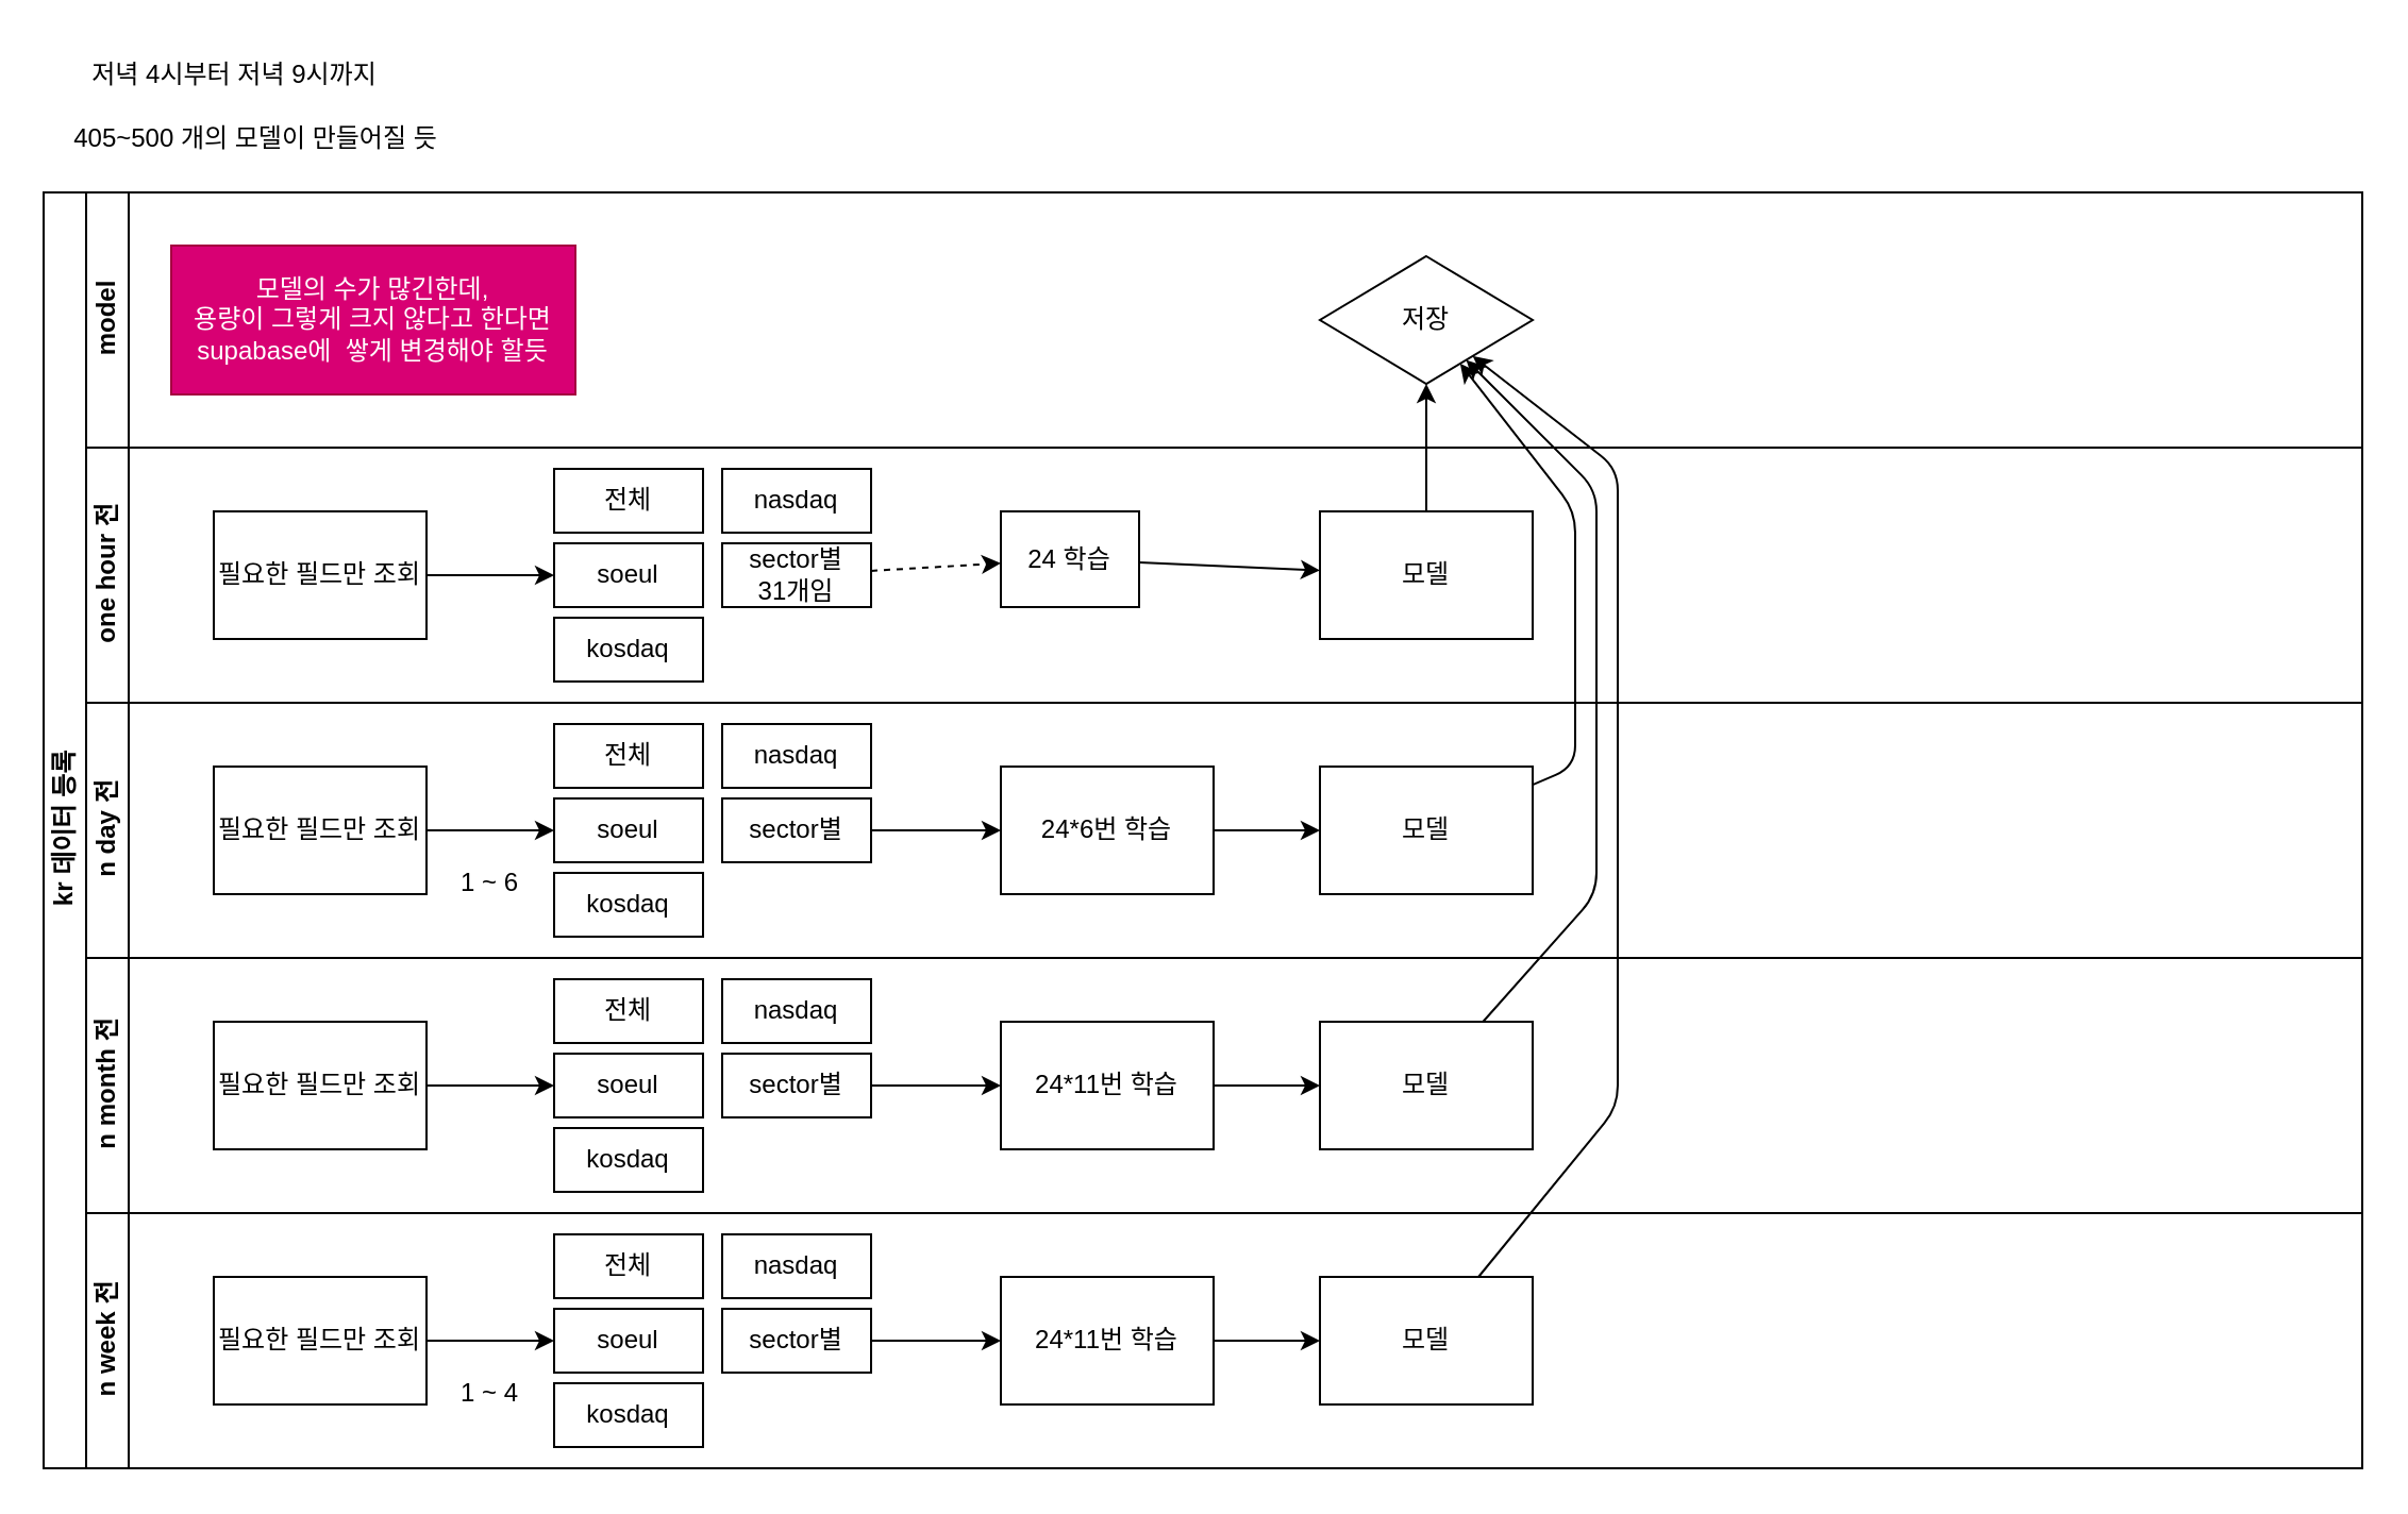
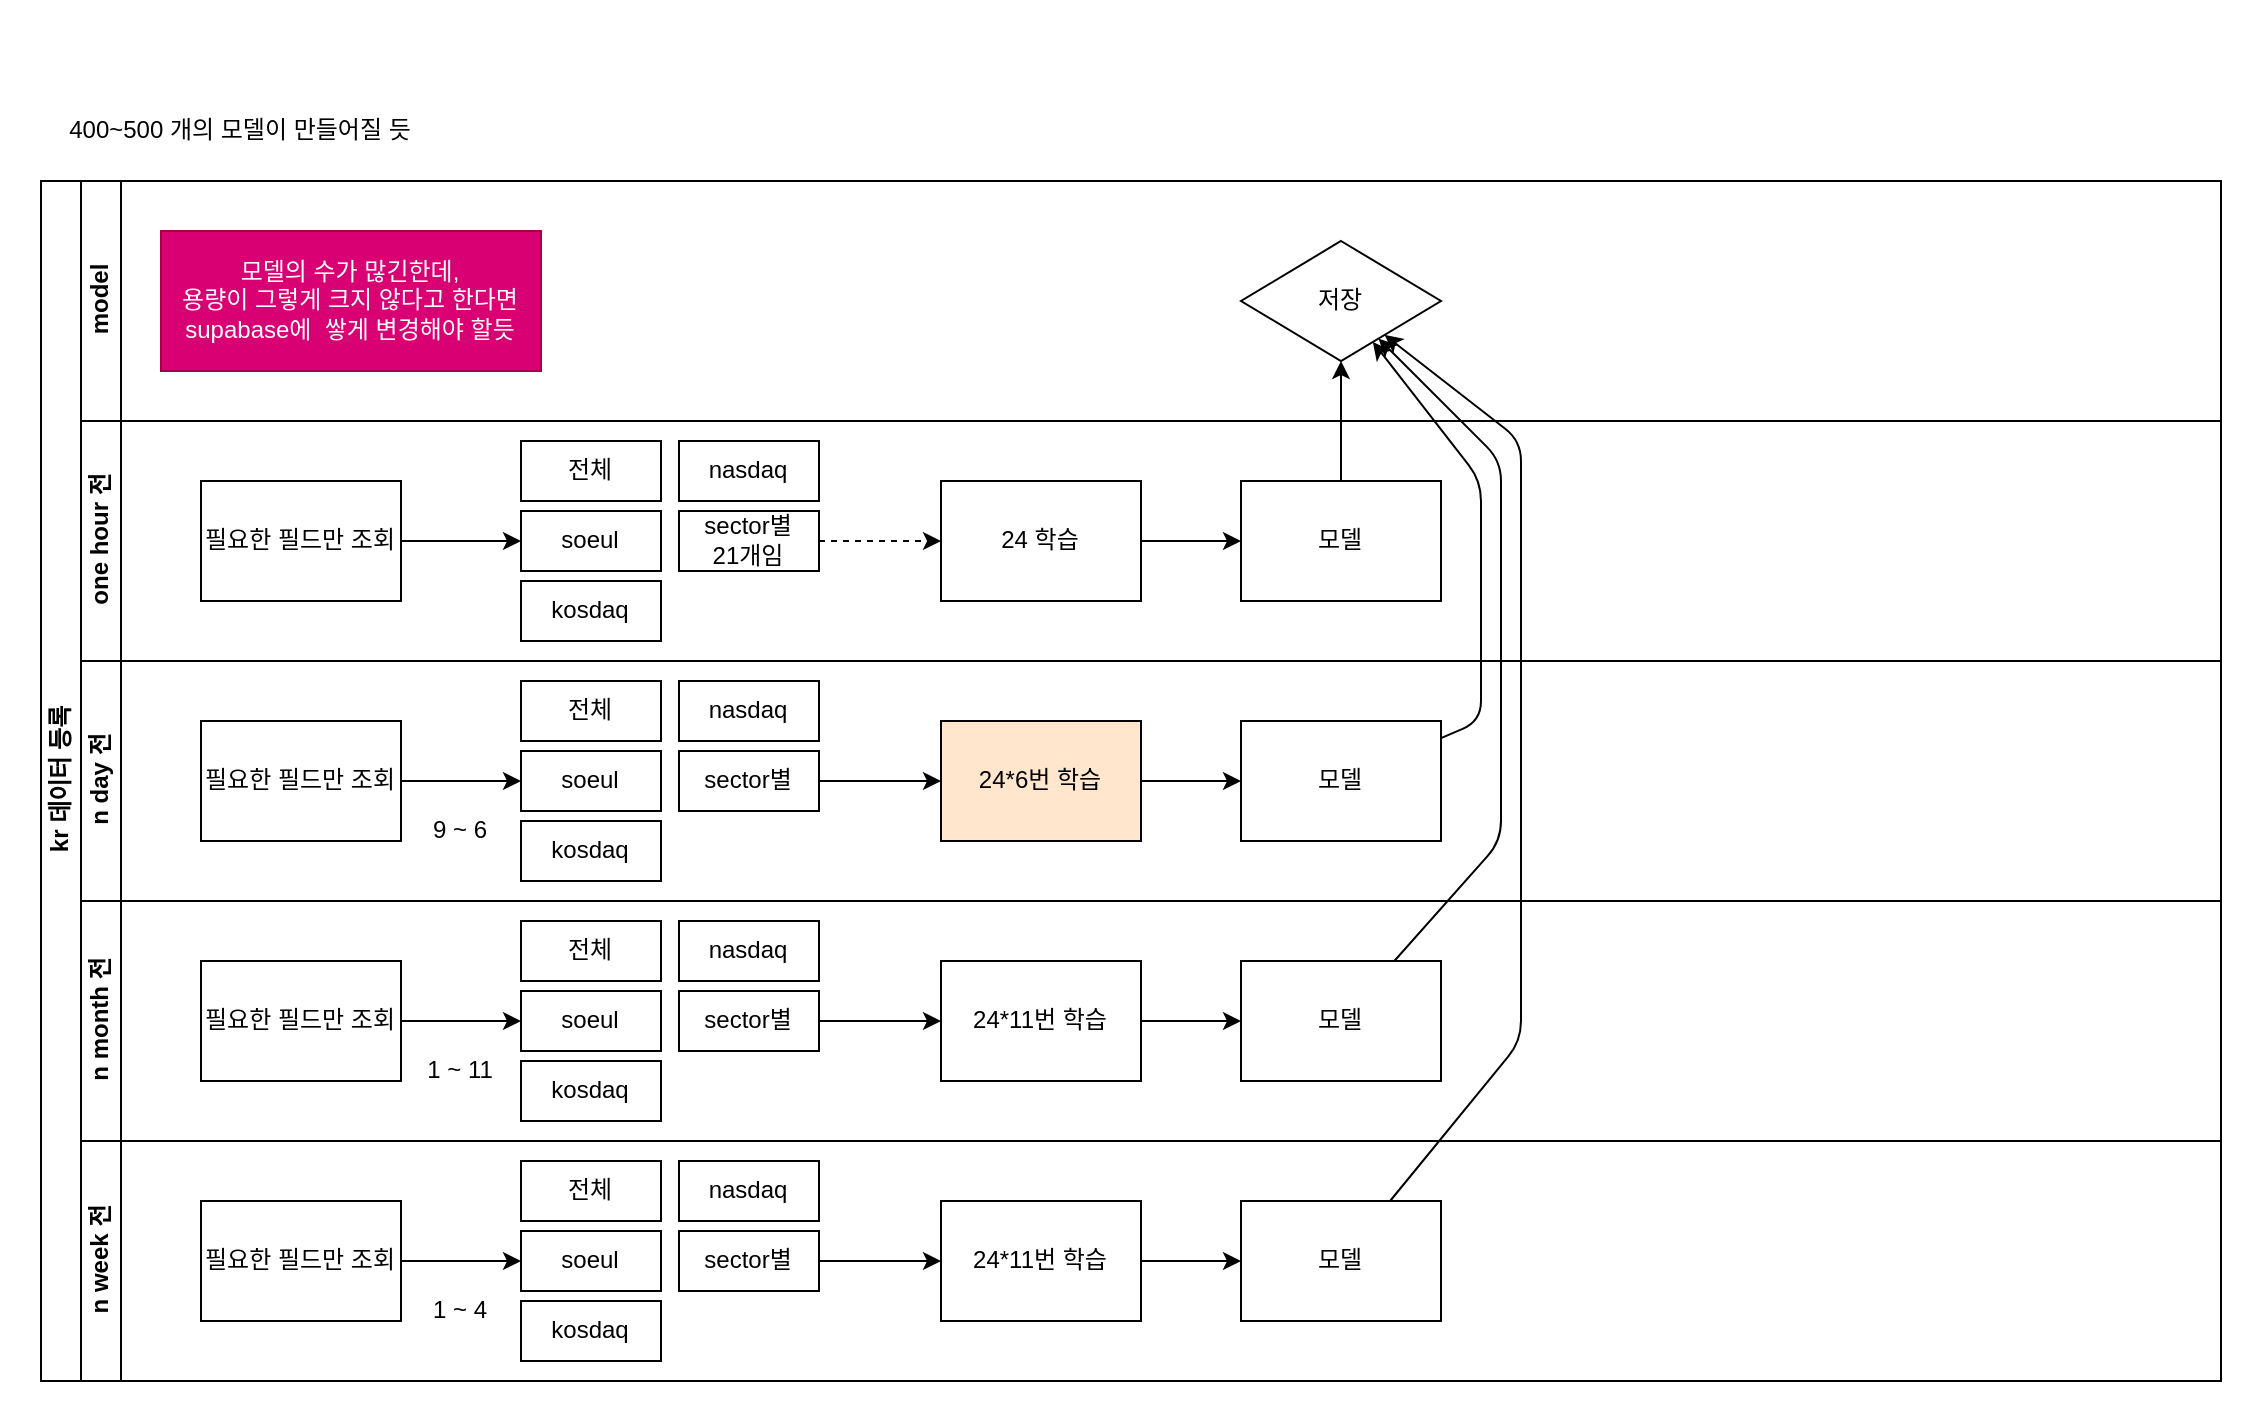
- <mxCell id="62" value="저녁 4시부터 저녁 9시까지" style="text;html=1;strokeColor=none;fillColor=none;align=center;verticalAlign=middle;whiteSpace=wrap;rounded=0;" parent="1" vertex="1"><mxGeometry x="20" y="20" width="180" height="30" as="geometry" /></mxCell>
- <mxCell id="61" value="405~500 개의 모델이 만들어질 듯" style="text;html=1;strokeColor=none;fillColor=none;align=center;verticalAlign=middle;whiteSpace=wrap;rounded=0;" parent="1" vertex="1"><mxGeometry x="20" y="50" width="200" height="30" as="geometry" /></mxCell>
+ <mxCell id="61" value="400~500 개의 모델이 만들어질 듯" style="text;html=1;strokeColor=none;fillColor=none;align=center;verticalAlign=middle;whiteSpace=wrap;rounded=0;" parent="1" vertex="1"><mxGeometry x="20" y="50" width="200" height="30" as="geometry" /></mxCell>
- <mxCell id="16" value="24 학습" style="rounded=0;whiteSpace=wrap;html=1;fontFamily=Helvetica;fontSize=12;align=center;" parent="6" vertex="1"><mxGeometry x="430" y="30" width="65" height="45" as="geometry" /></mxCell>
+ <mxCell id="16" value="24 학습" style="rounded=0;whiteSpace=wrap;html=1;fontFamily=Helvetica;fontSize=12;align=center;" parent="6" vertex="1"><mxGeometry x="430" y="30" width="100" height="60" as="geometry" /></mxCell>
- <mxCell id="14" value="sector별&lt;br&gt;31개임" style="rounded=0;whiteSpace=wrap;html=1;fontFamily=Helvetica;fontSize=12;align=center;" parent="6" vertex="1"><mxGeometry x="299" y="45" width="70" height="30" as="geometry" /></mxCell>
+ <mxCell id="14" value="sector별&lt;br&gt;21개임" style="rounded=0;whiteSpace=wrap;html=1;fontFamily=Helvetica;fontSize=12;align=center;" parent="6" vertex="1"><mxGeometry x="299" y="45" width="70" height="30" as="geometry" /></mxCell>
- <mxCell id="29" value="24*6번 학습" style="rounded=0;whiteSpace=wrap;html=1;fontFamily=Helvetica;fontSize=12;align=center;" parent="18" vertex="1"><mxGeometry x="430" y="30" width="100" height="60" as="geometry" /></mxCell>
+ <mxCell id="29" value="24*6번 학습" style="rounded=0;whiteSpace=wrap;html=1;fontFamily=Helvetica;fontSize=12;align=center;fillColor=#ffe6cc;" parent="18" vertex="1"><mxGeometry x="430" y="30" width="100" height="60" as="geometry" /></mxCell>
- <mxCell id="27" value="1 ~ 6" style="text;html=1;strokeColor=none;fillColor=none;align=center;verticalAlign=middle;whiteSpace=wrap;rounded=0;" parent="18" vertex="1"><mxGeometry x="160" y="70" width="60" height="30" as="geometry" /></mxCell>
+ <mxCell id="27" value="9 ~ 6" style="text;html=1;strokeColor=none;fillColor=none;align=center;verticalAlign=middle;whiteSpace=wrap;rounded=0;" parent="18" vertex="1"><mxGeometry x="160" y="70" width="60" height="30" as="geometry" /></mxCell>
+ <mxCell id="40" value="1 ~ 11" style="text;html=1;strokeColor=none;fillColor=none;align=center;verticalAlign=middle;whiteSpace=wrap;rounded=0;" parent="31" vertex="1"><mxGeometry x="160" y="70" width="60" height="30" as="geometry" /></mxCell>
